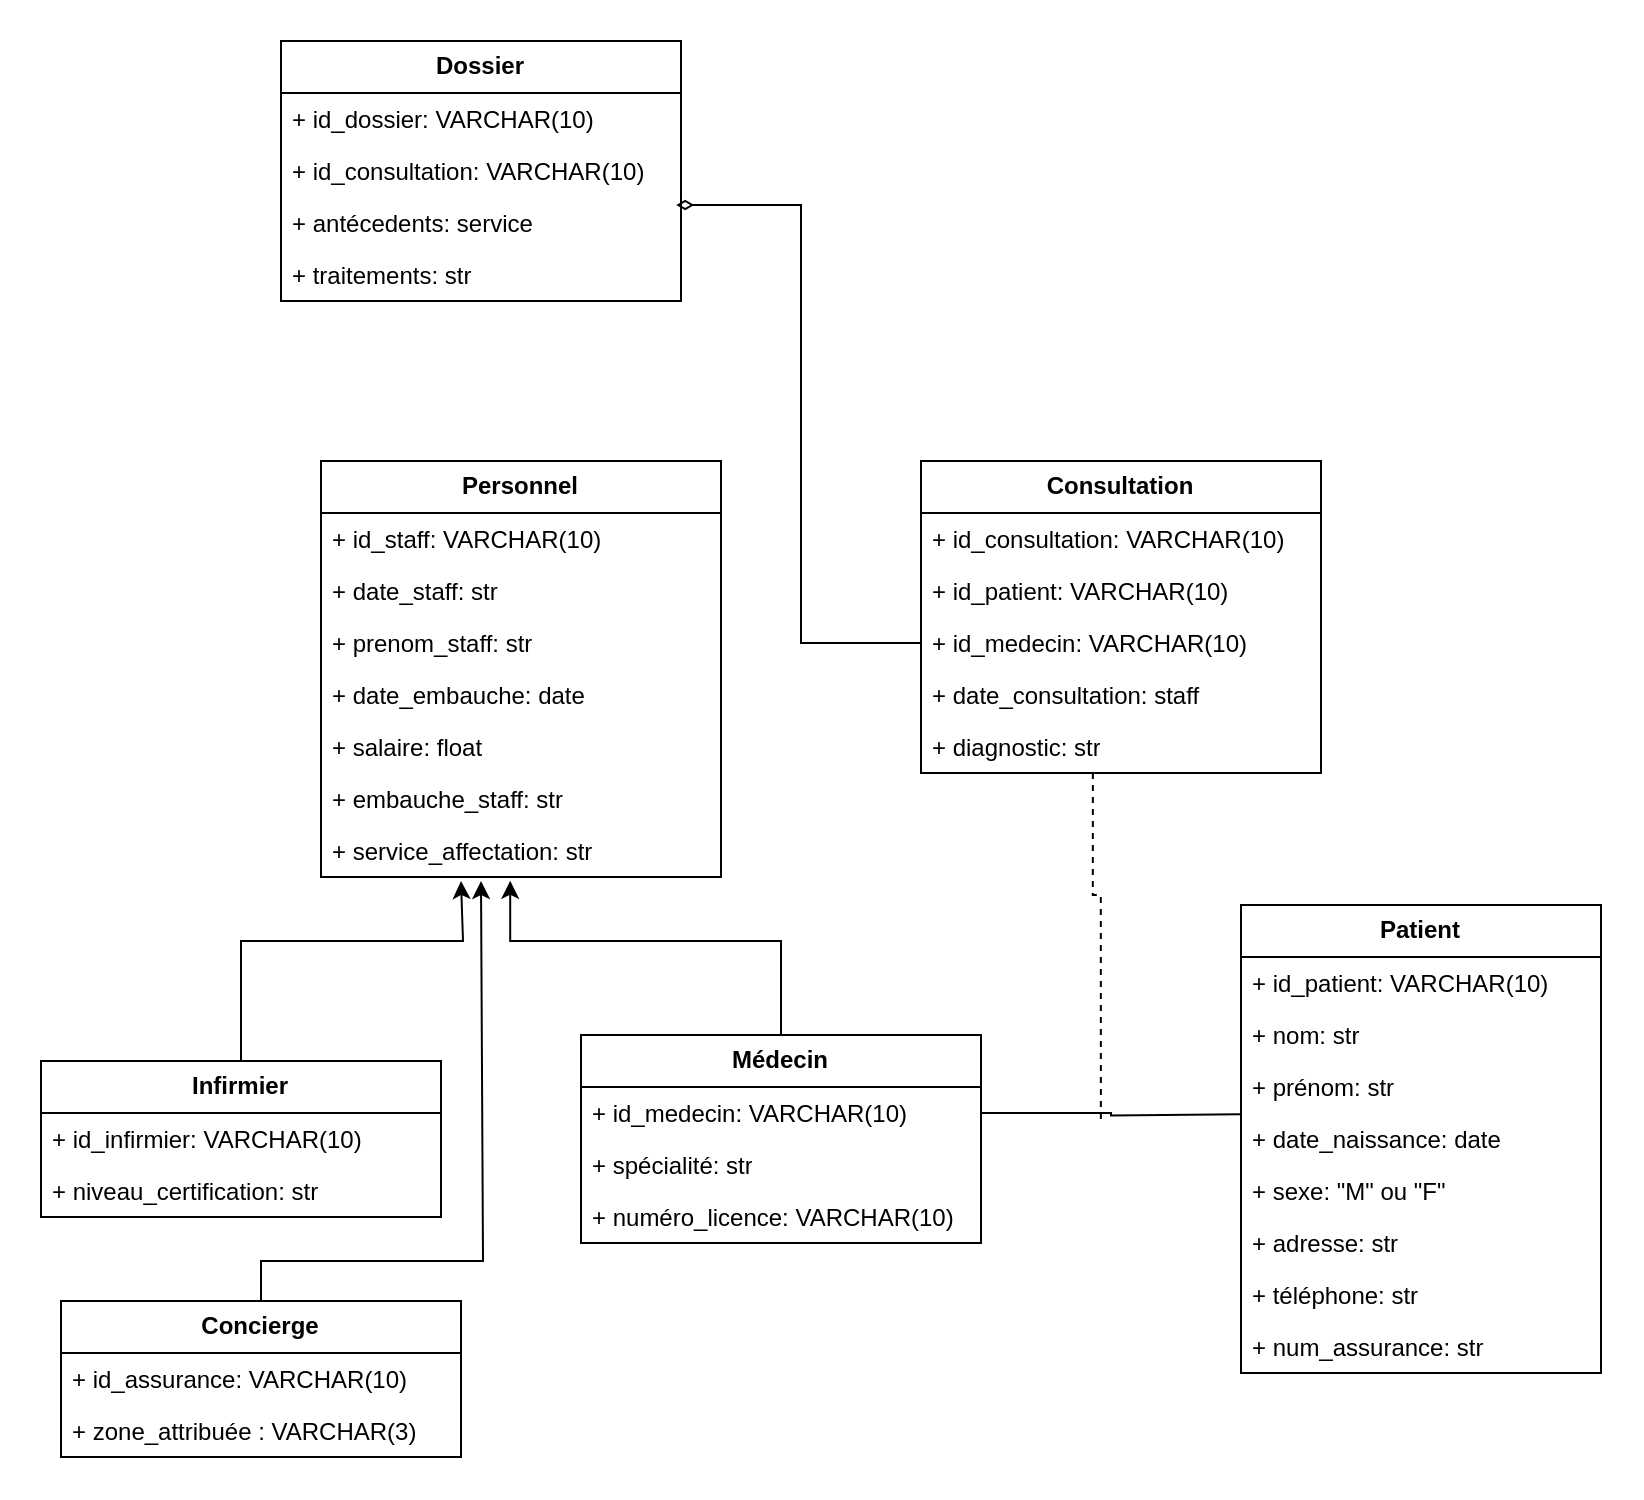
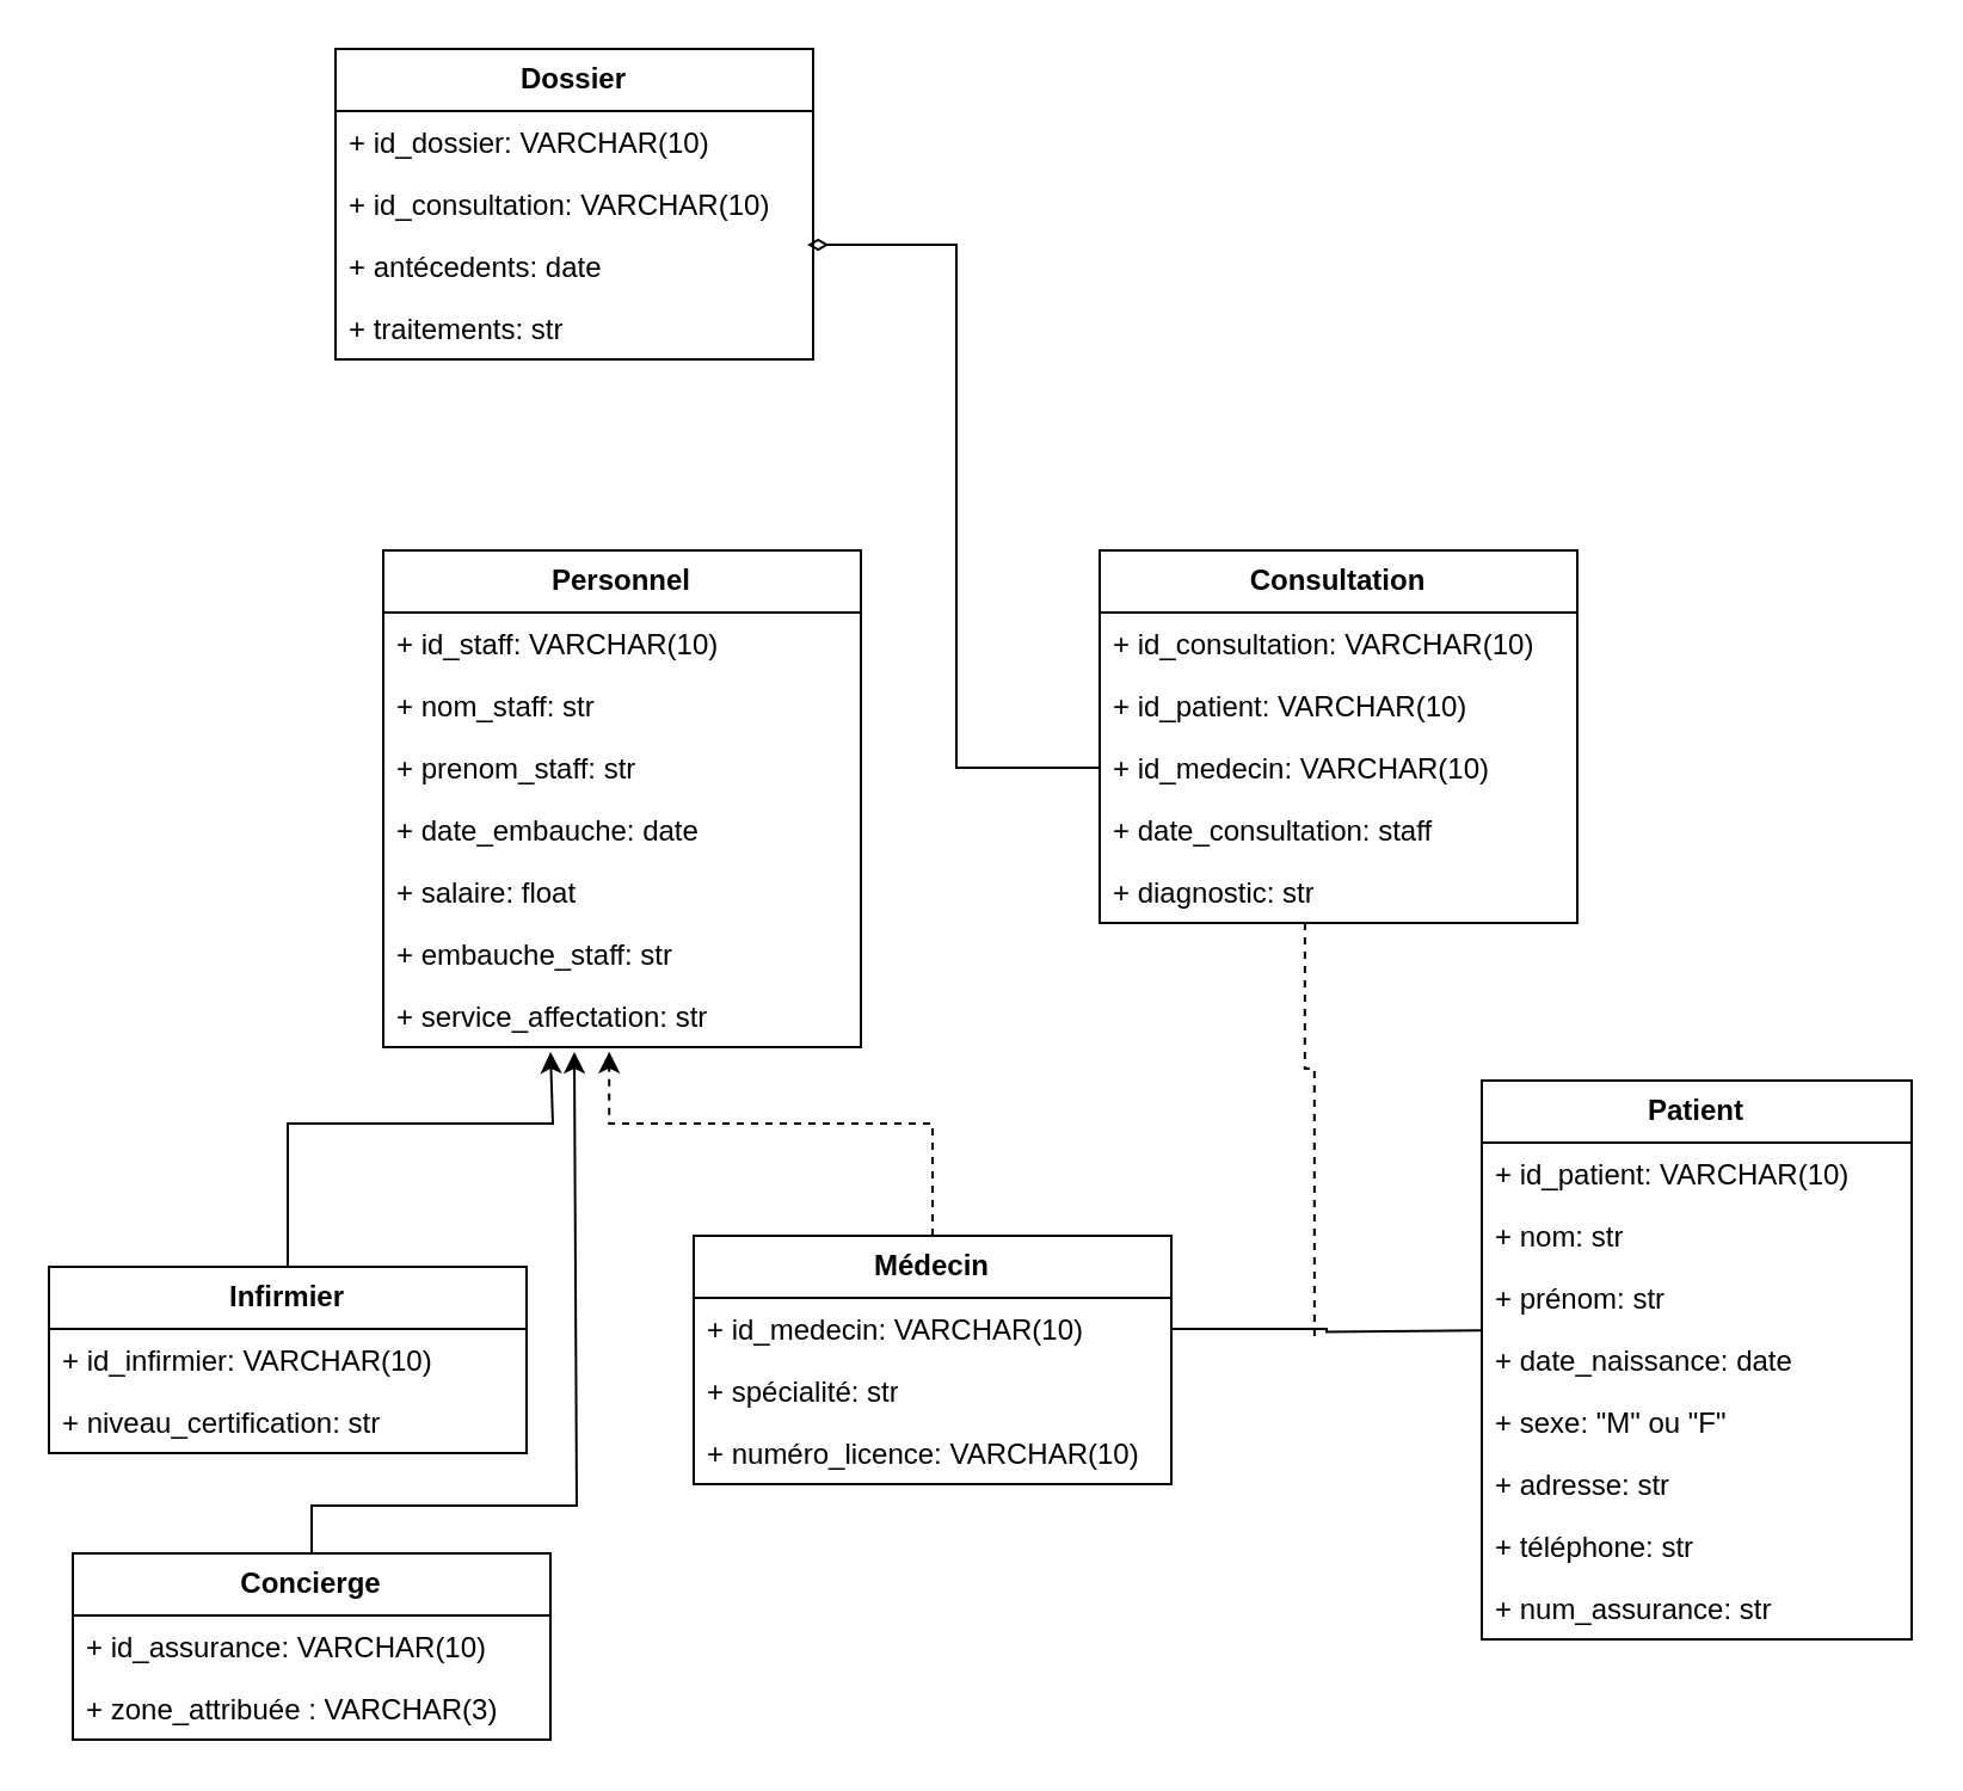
- <mxCell id="42" value="+ antécedents: service" style="text;strokeColor=none;fillColor=none;align=left;verticalAlign=top;spacingLeft=4;spacingRight=4;overflow=hidden;rotatable=0;points=[[0,0.5],[1,0.5]];portConstraint=eastwest;whiteSpace=wrap;html=1;" vertex="1" parent="39"><mxGeometry y="78" width="200" height="26" as="geometry" /></mxCell>
+ <mxCell id="42" value="+ antécedents: date" style="text;strokeColor=none;fillColor=none;align=left;verticalAlign=top;spacingLeft=4;spacingRight=4;overflow=hidden;rotatable=0;points=[[0,0.5],[1,0.5]];portConstraint=eastwest;whiteSpace=wrap;html=1;" vertex="1" parent="39"><mxGeometry y="78" width="200" height="26" as="geometry" /></mxCell>
- <mxCell id="13" value="+ date_staff: str" style="text;strokeColor=none;fillColor=none;align=left;verticalAlign=top;spacingLeft=4;spacingRight=4;overflow=hidden;rotatable=0;points=[[0,0.5],[1,0.5]];portConstraint=eastwest;whiteSpace=wrap;html=1;" vertex="1" parent="11"><mxGeometry y="52" width="200" height="26" as="geometry" /></mxCell>
+ <mxCell id="13" value="+ nom_staff: str" style="text;strokeColor=none;fillColor=none;align=left;verticalAlign=top;spacingLeft=4;spacingRight=4;overflow=hidden;rotatable=0;points=[[0,0.5],[1,0.5]];portConstraint=eastwest;whiteSpace=wrap;html=1;" vertex="1" parent="11"><mxGeometry y="52" width="200" height="26" as="geometry" /></mxCell>
- <mxCell id="28" style="edgeStyle=orthogonalEdgeStyle;rounded=0;orthogonalLoop=1;jettySize=auto;html=1;exitX=0.5;exitY=0;exitDx=0;exitDy=0;entryX=0.473;entryY=1.073;entryDx=0;entryDy=0;entryPerimeter=0;" edge="1" parent="1" source="19" target="18"><mxGeometry relative="1" as="geometry"><Array as="points"><mxPoint x="390" y="470" /><mxPoint x="255" y="470" /></Array></mxGeometry></mxCell>
+ <mxCell id="28" style="edgeStyle=orthogonalEdgeStyle;rounded=0;orthogonalLoop=1;jettySize=auto;html=1;exitX=0.5;exitY=0;exitDx=0;exitDy=0;entryX=0.473;entryY=1.073;entryDx=0;entryDy=0;entryPerimeter=0;dashed=1;" edge="1" parent="1" source="19" target="18"><mxGeometry relative="1" as="geometry"><Array as="points"><mxPoint x="390" y="470" /><mxPoint x="255" y="470" /></Array></mxGeometry></mxCell>
